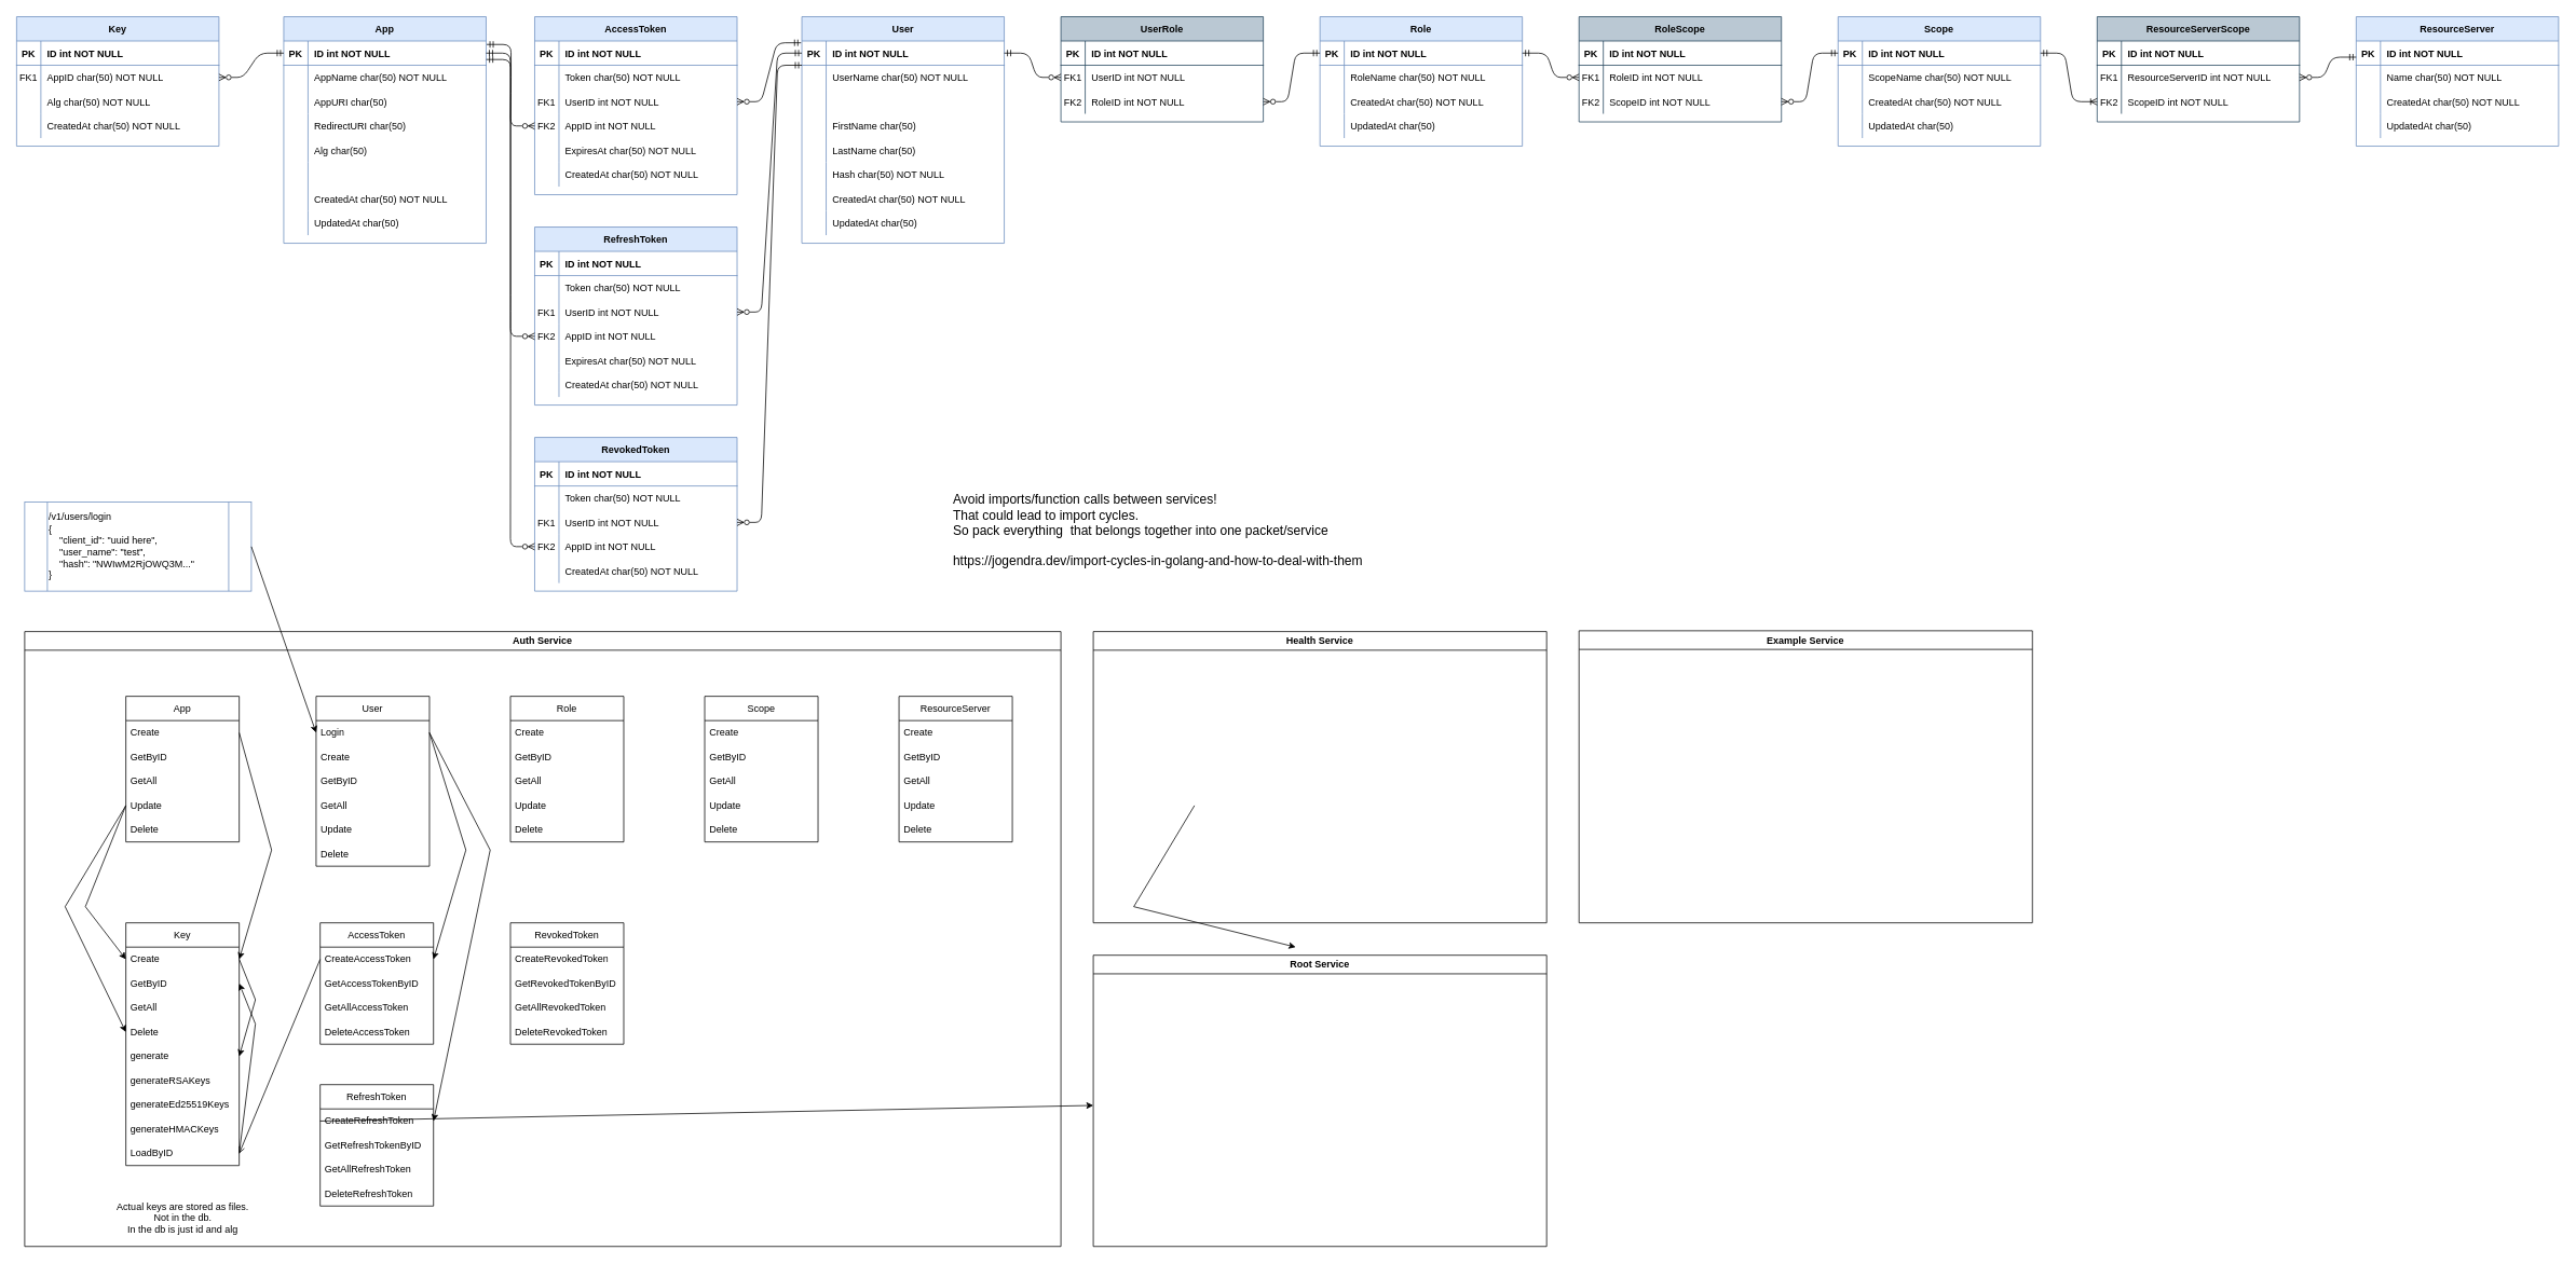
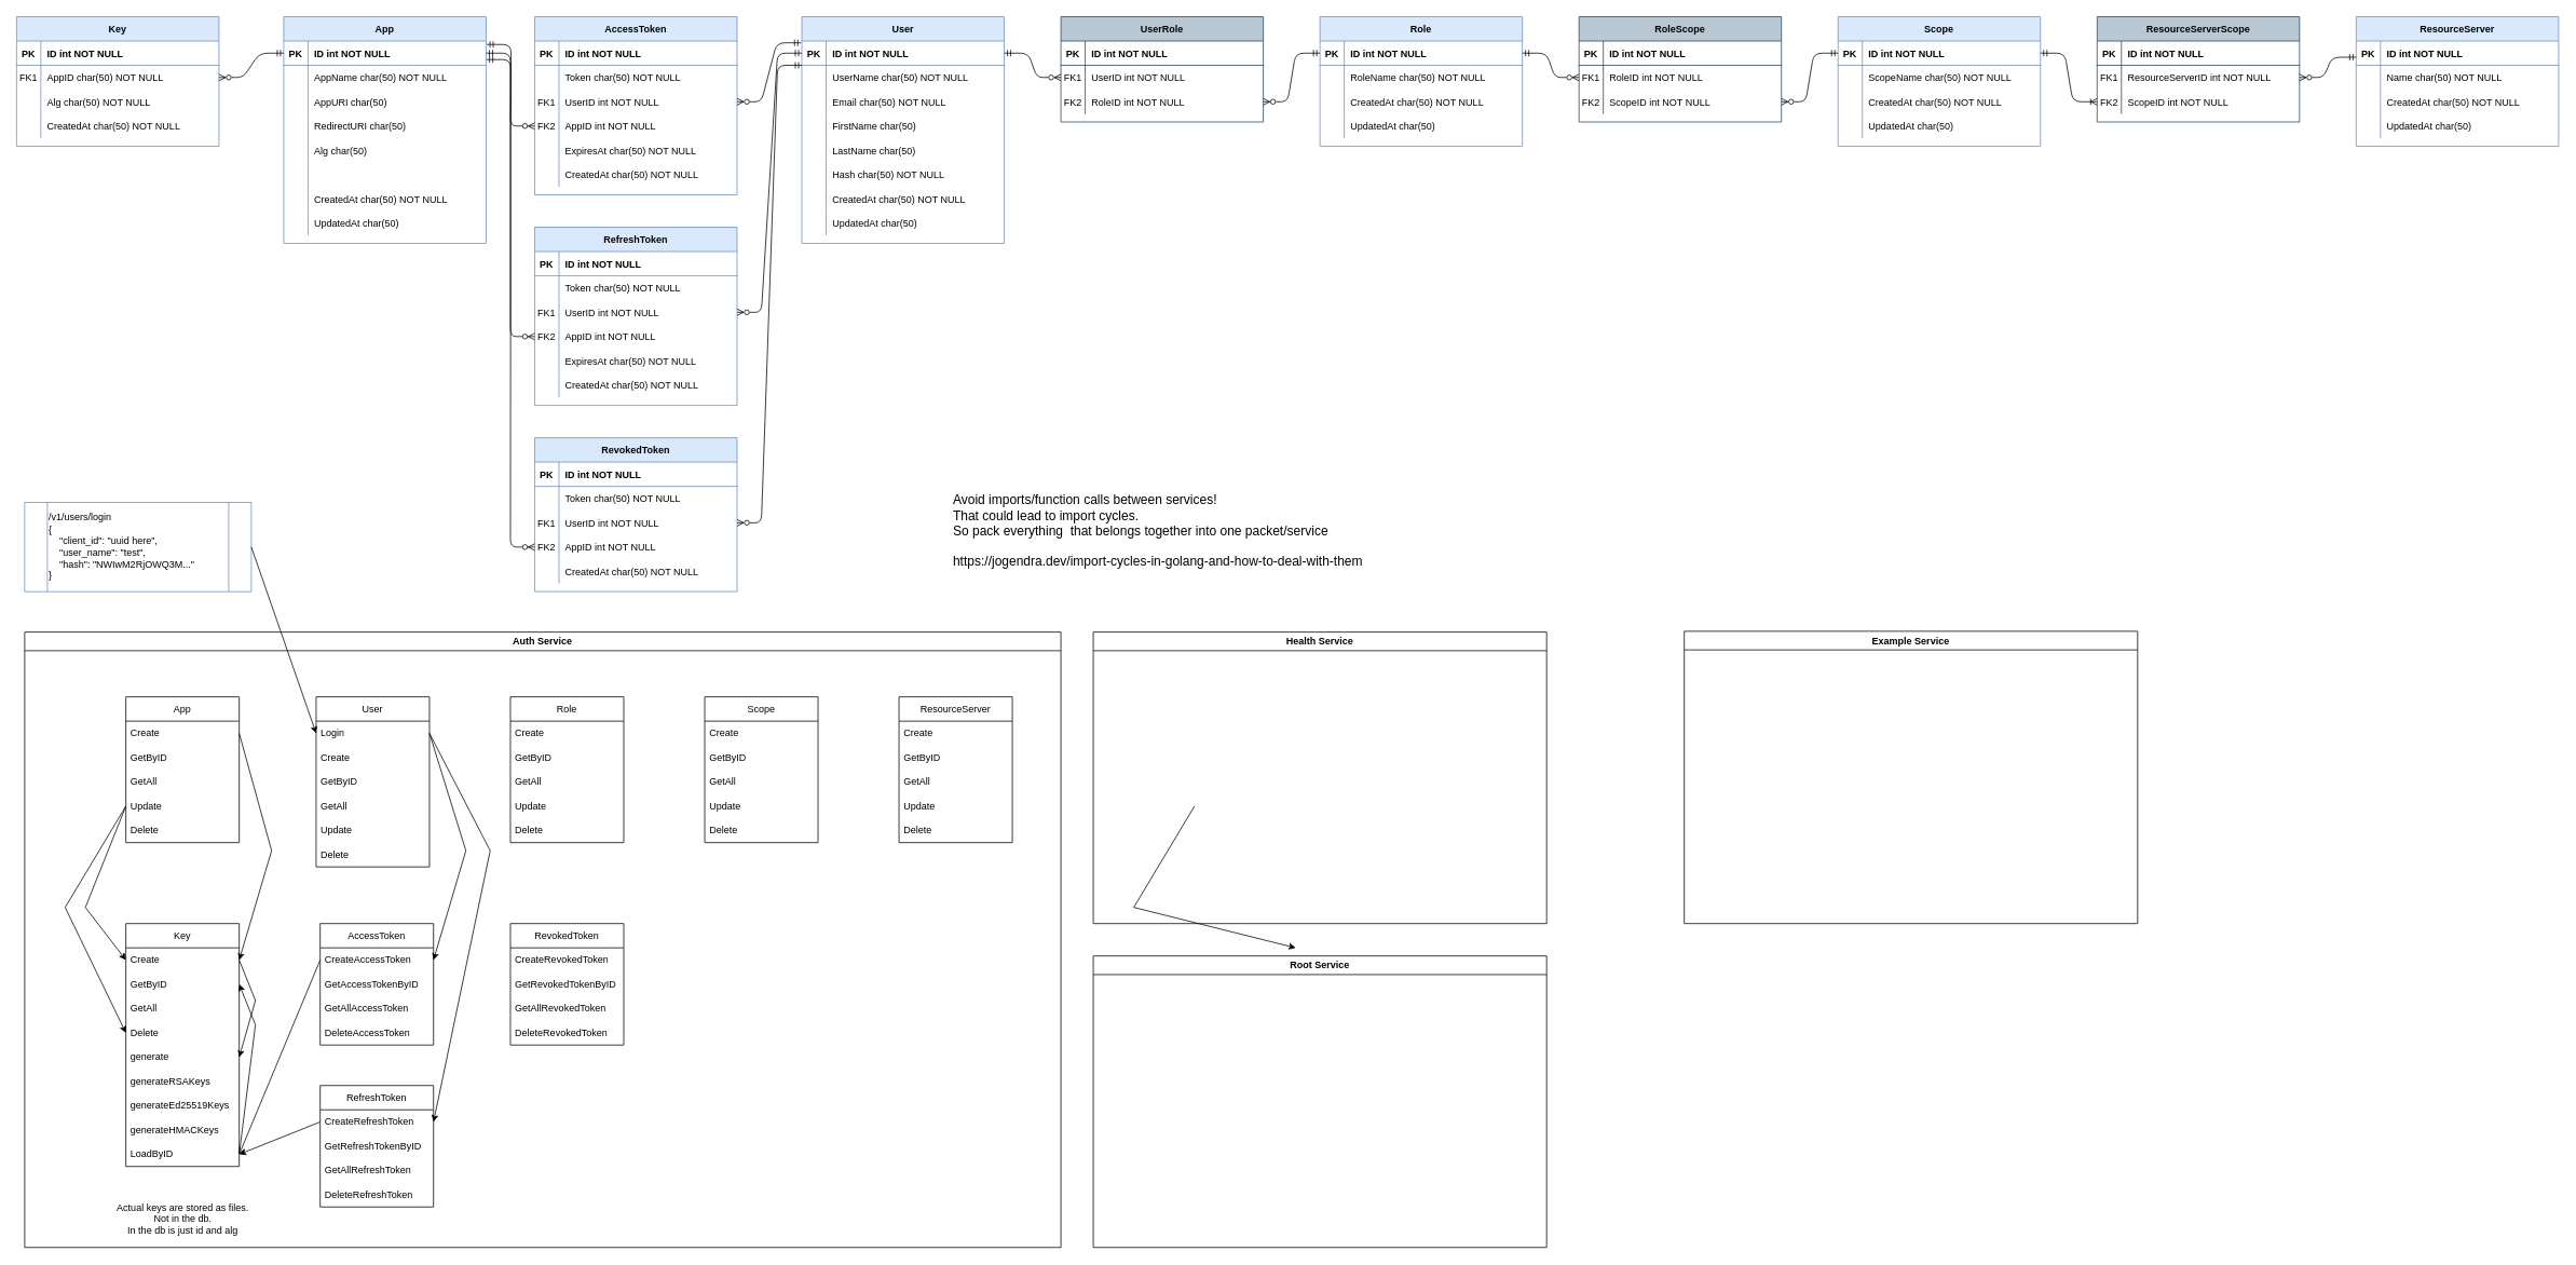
+ <mxCell id="11" value="Email char(50) NOT NULL" style="shape=partialRectangle;overflow=hidden;connectable=0;fillColor=none;top=0;left=0;bottom=0;right=0;align=left;spacingLeft=6;" parent="9" vertex="1"><mxGeometry x="30" width="220" height="30" as="geometry"><mxRectangle width="220" height="30" as="alternateBounds" /></mxGeometry></mxCell>
- <mxCell id="272" value="Example Service" style="swimlane;whiteSpace=wrap;html=1;" parent="1" vertex="1"><mxGeometry x="1950" y="779" width="560" height="361" as="geometry" /></mxCell>
+ <mxCell id="272" value="Example Service" style="swimlane;whiteSpace=wrap;html=1;" parent="1" vertex="1"><mxGeometry x="2080" y="779" width="560" height="361" as="geometry" /></mxCell>
- <mxCell id="164" value="" style="endArrow=classic;html=1;rounded=0;exitX=0;exitY=0.5;exitDx=0;exitDy=0;" parent="126" source="159" target="271" edge="1"><mxGeometry width="50" height="50" relative="1" as="geometry"><mxPoint x="830" y="490" as="sourcePoint" /><mxPoint x="1290" y="540" as="targetPoint" /></mxGeometry></mxCell>
+ <mxCell id="164" value="" style="endArrow=classic;html=1;rounded=0;exitX=0;exitY=0.5;exitDx=0;exitDy=0;entryX=1;entryY=0.5;entryDx=0;entryDy=0;" parent="126" source="159" target="142" edge="1"><mxGeometry width="50" height="50" relative="1" as="geometry"><mxPoint x="830" y="490" as="sourcePoint" /><mxPoint x="1290" y="540" as="targetPoint" /></mxGeometry></mxCell>
